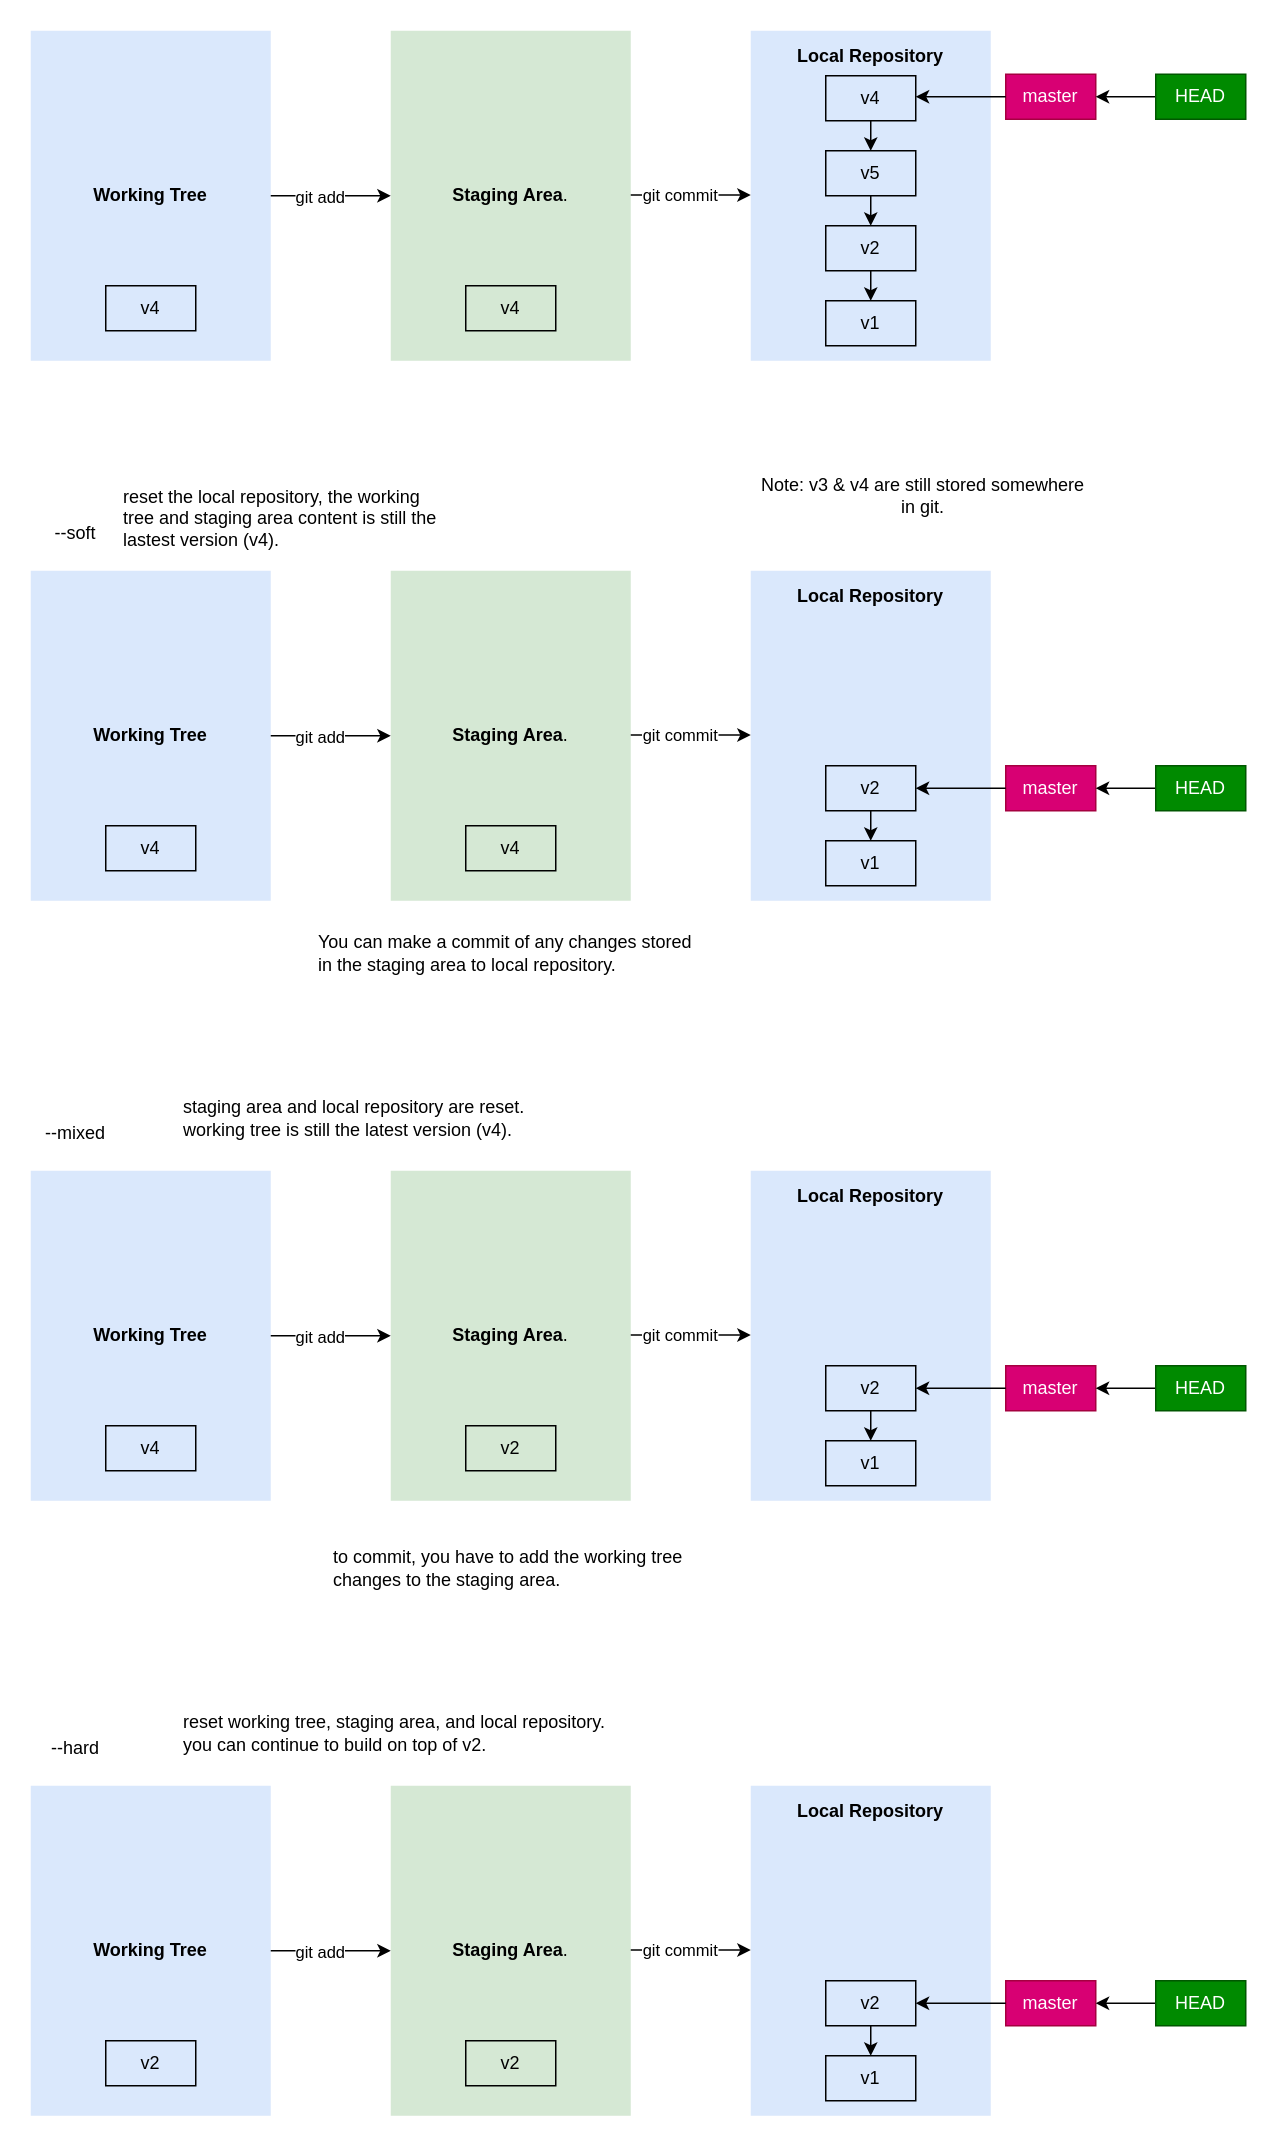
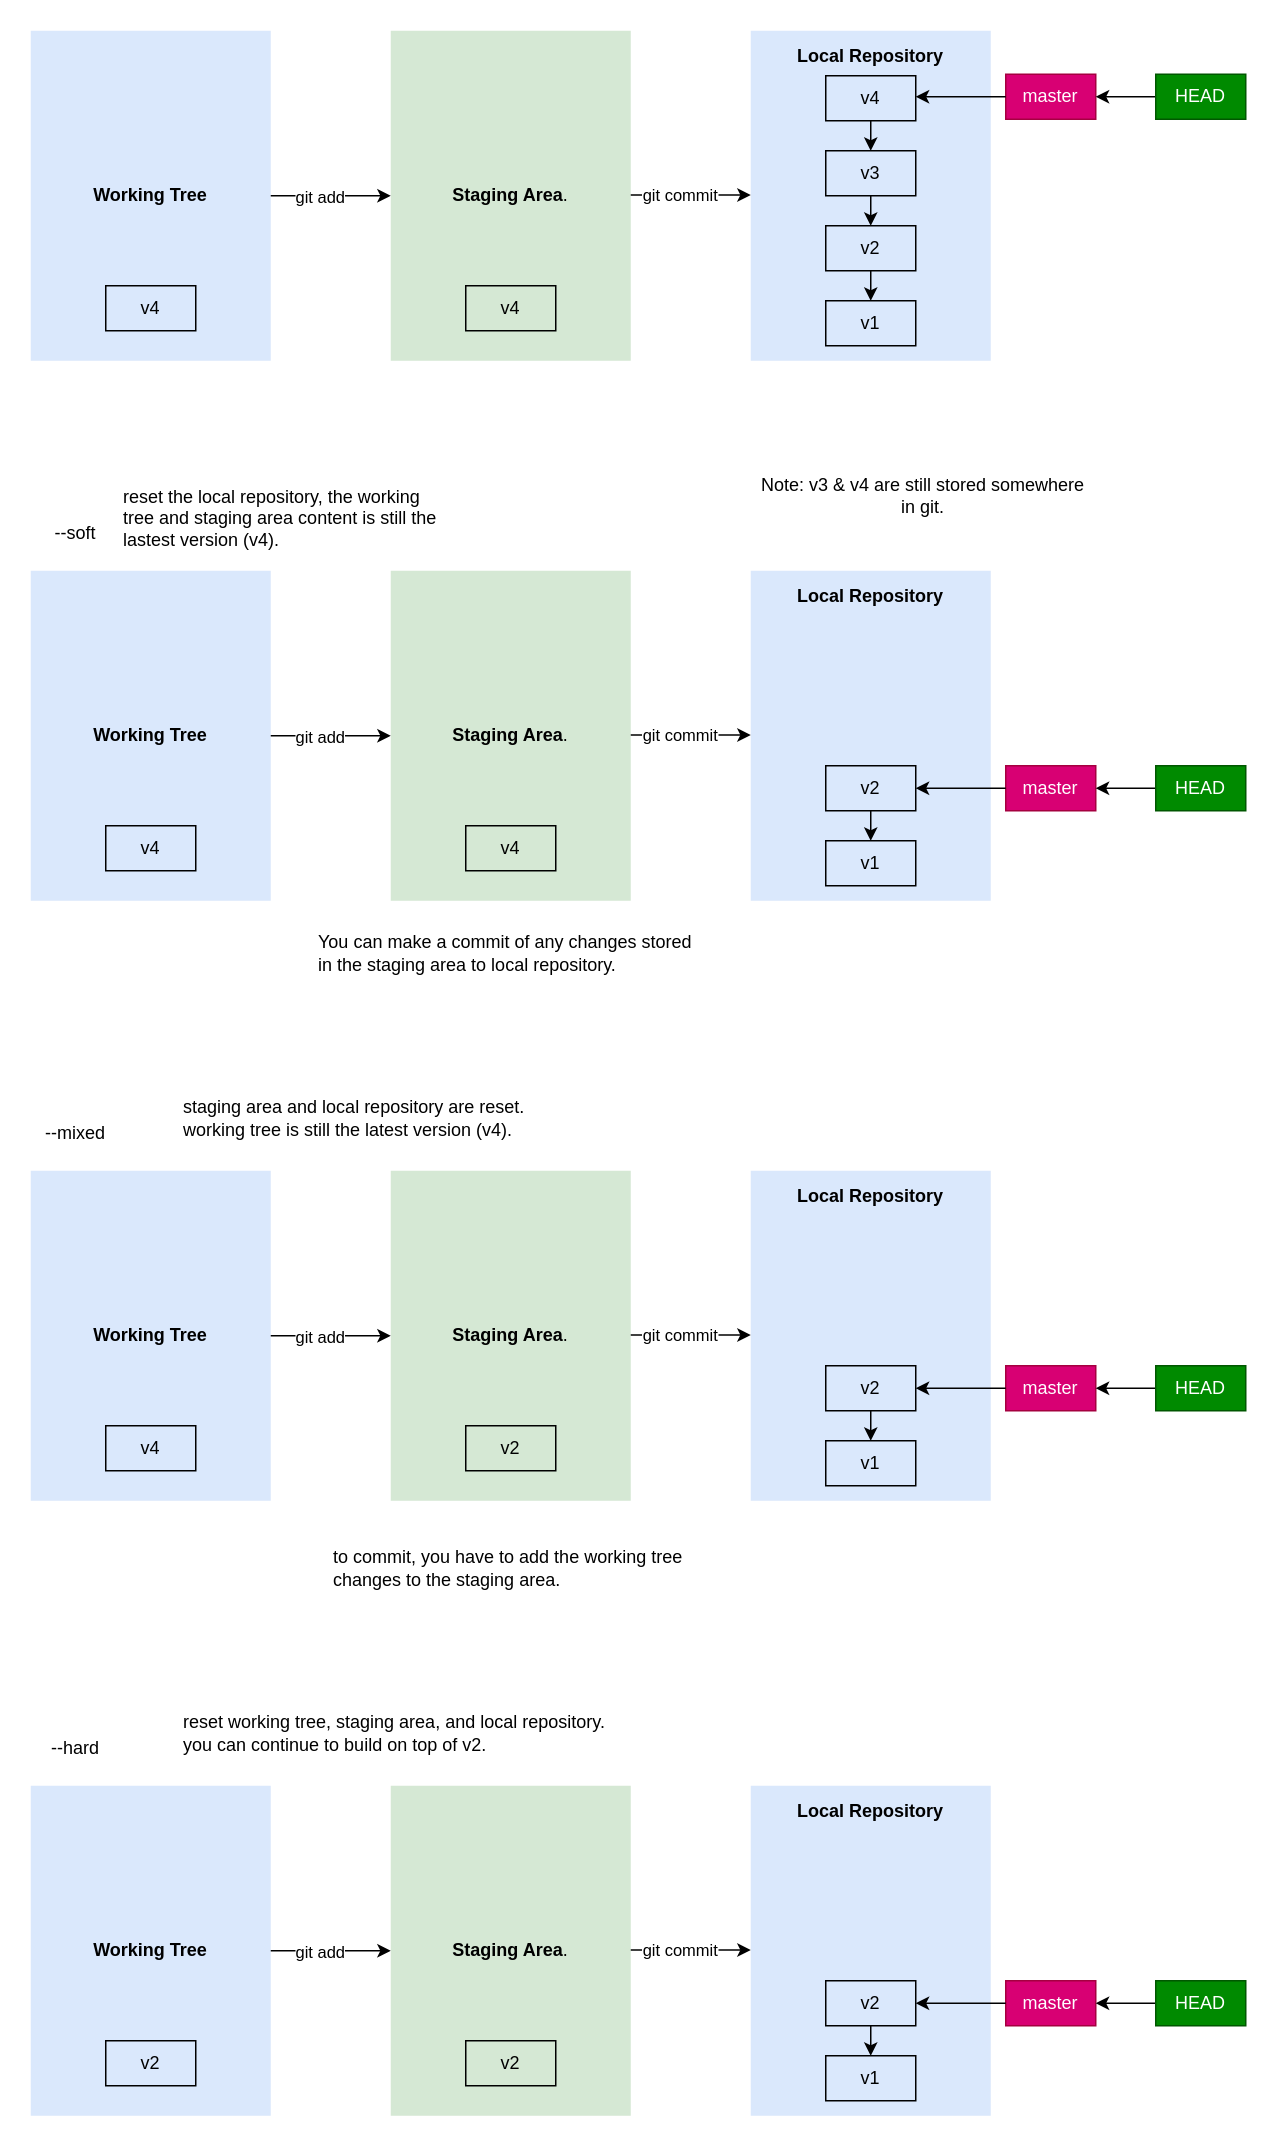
- <mxCell id="36" value="v5" style="text;html=1;align=center;verticalAlign=middle;whiteSpace=wrap;rounded=0;strokeColor=default;" vertex="1" parent="18"><mxGeometry x="530" y="80" width="60" height="30" as="geometry" /></mxCell>
+ <mxCell id="36" value="v3" style="text;html=1;align=center;verticalAlign=middle;whiteSpace=wrap;rounded=0;strokeColor=default;" vertex="1" parent="18"><mxGeometry x="530" y="80" width="60" height="30" as="geometry" /></mxCell>
